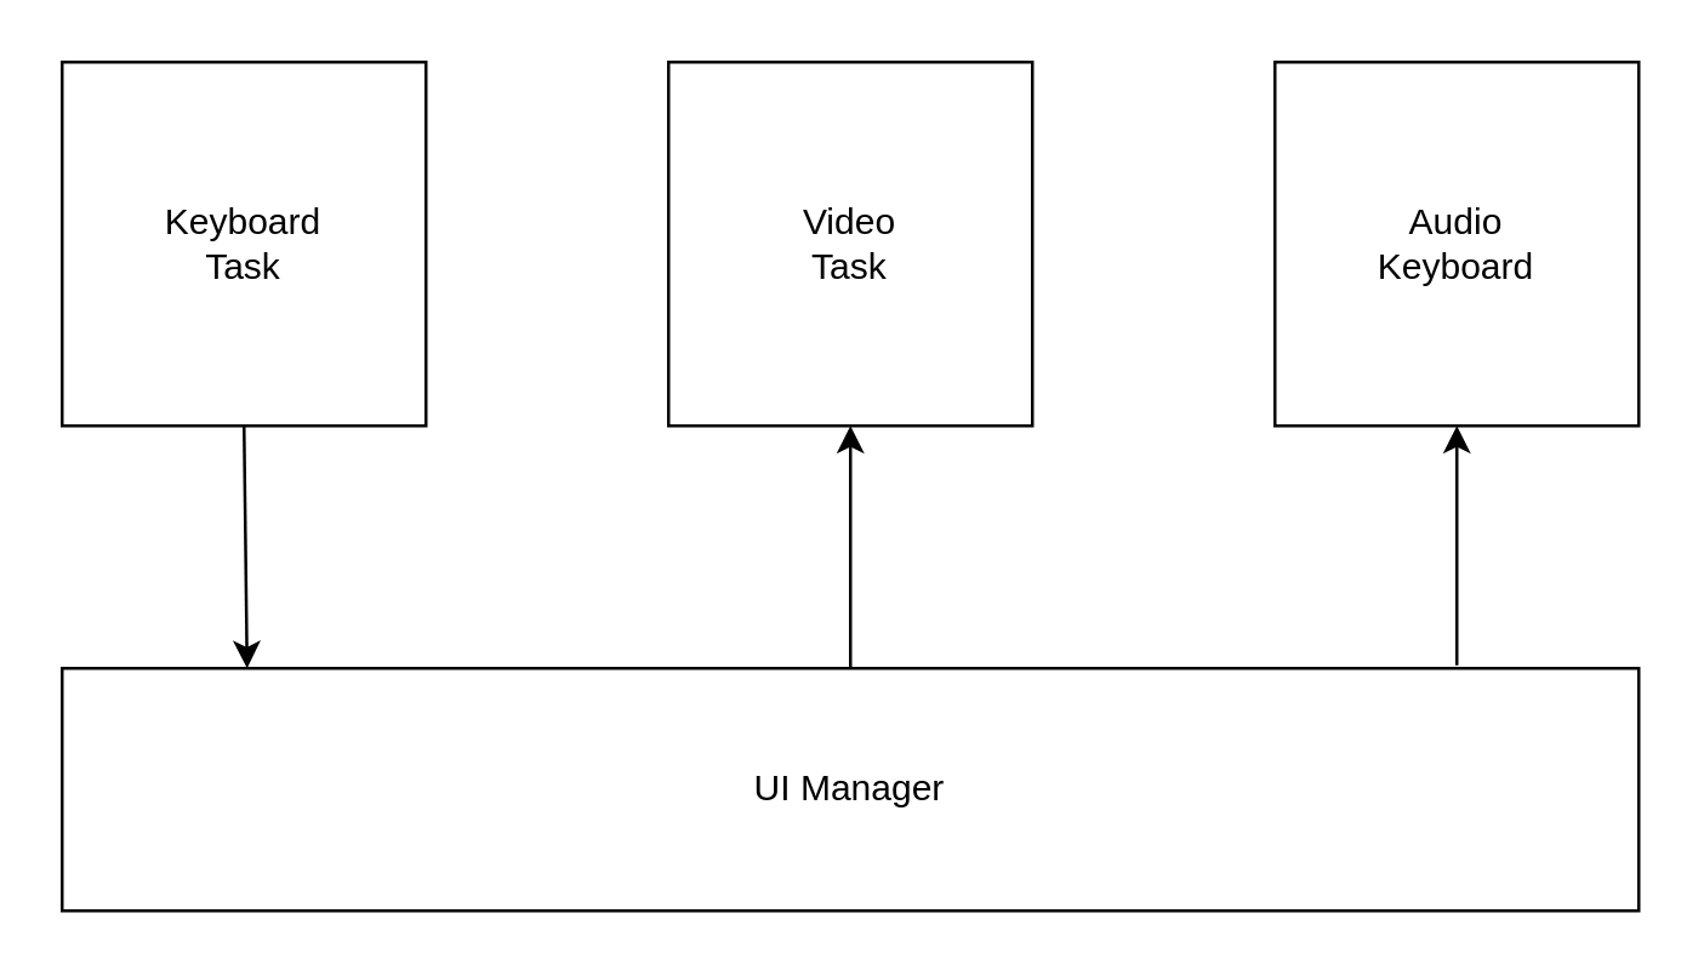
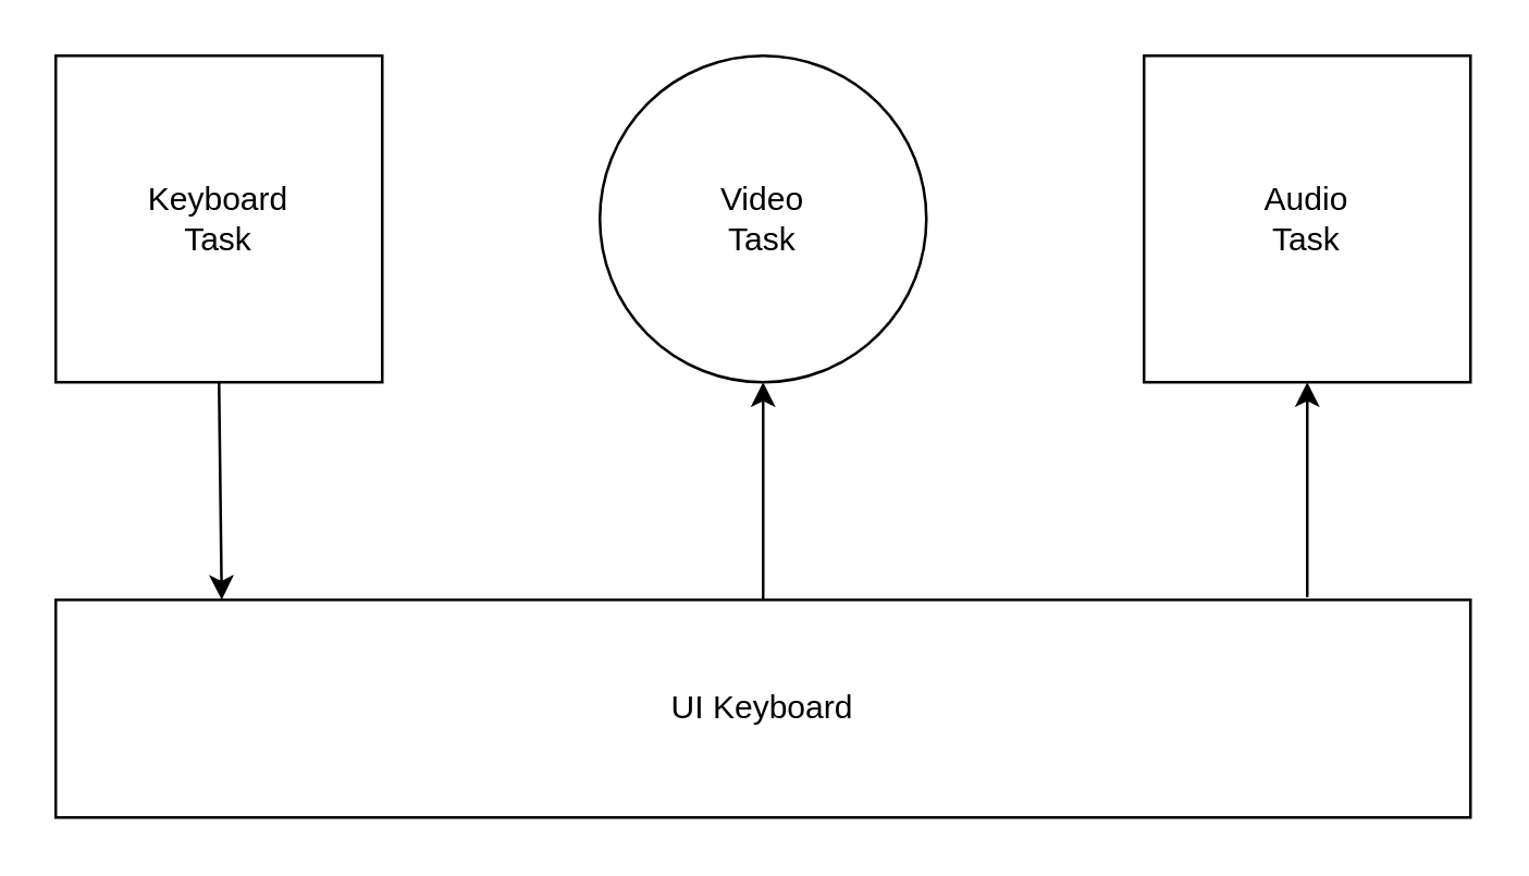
- <mxCell id="5" value="Video&lt;br&gt;Task" style="rounded=0;whiteSpace=wrap;html=1;" vertex="1" parent="1"><mxGeometry x="220" y="20" width="120" height="120" as="geometry" /></mxCell>
+ <mxCell id="5" value="Video&lt;br&gt;Task" style="ellipse;whiteSpace=wrap;html=1;" vertex="1" parent="1"><mxGeometry x="220" y="20" width="120" height="120" as="geometry" /></mxCell>
- <mxCell id="4" value="Audio&lt;br&gt;Keyboard" style="rounded=0;whiteSpace=wrap;html=1;" vertex="1" parent="1"><mxGeometry x="420" y="20" width="120" height="120" as="geometry" /></mxCell>
+ <mxCell id="4" value="Audio&lt;br&gt;Task" style="rounded=0;whiteSpace=wrap;html=1;" vertex="1" parent="1"><mxGeometry x="420" y="20" width="120" height="120" as="geometry" /></mxCell>
- <mxCell id="2" value="UI Manager" style="rounded=0;whiteSpace=wrap;html=1;" vertex="1" parent="1"><mxGeometry x="20" y="220" width="520" height="80" as="geometry" /></mxCell>
+ <mxCell id="2" value="UI Keyboard" style="rounded=0;whiteSpace=wrap;html=1;" vertex="1" parent="1"><mxGeometry x="20" y="220" width="520" height="80" as="geometry" /></mxCell>
